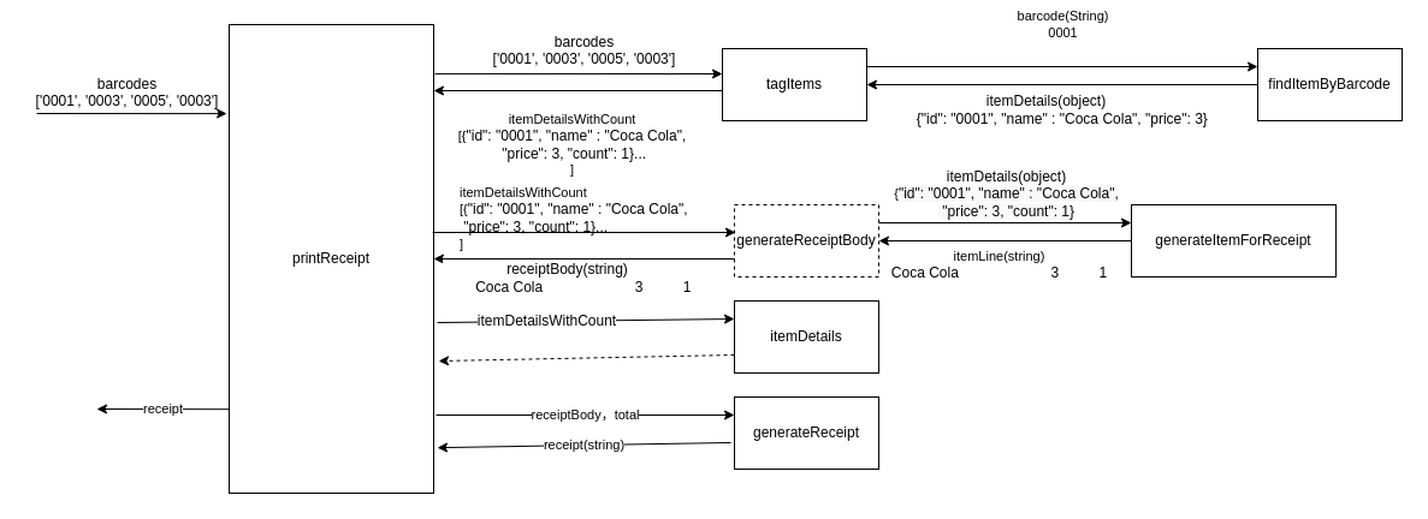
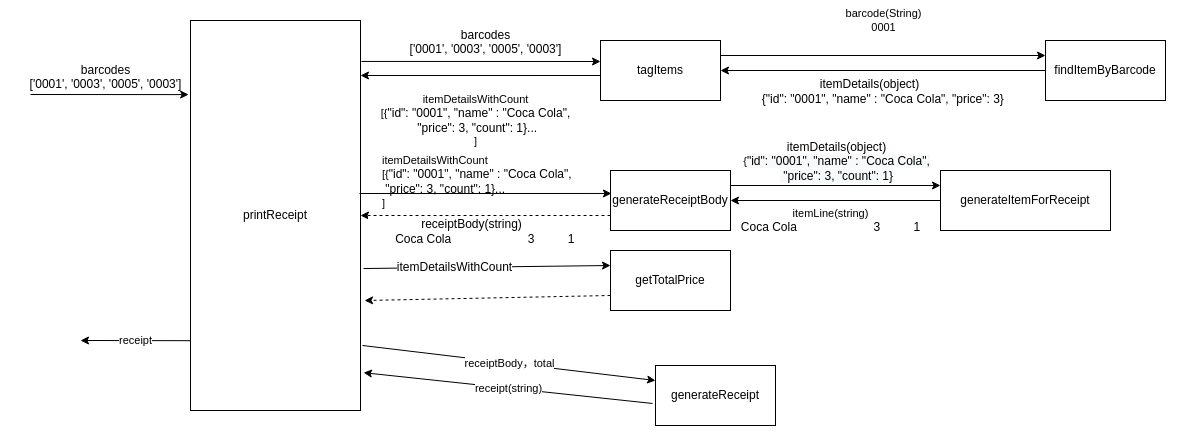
- <mxCell id="13" value="generateReceiptBody" style="rounded=0;whiteSpace=wrap;html=1;dashed=1;" vertex="1" parent="1"><mxGeometry x="610" y="170" width="120" height="60" as="geometry" /></mxCell>
+ <mxCell id="13" value="generateReceiptBody" style="rounded=0;whiteSpace=wrap;html=1;" vertex="1" parent="1"><mxGeometry x="610" y="170" width="120" height="60" as="geometry" /></mxCell>
- <mxCell id="19" value="" style="endArrow=classic;html=1;exitX=0;exitY=0.75;exitDx=0;exitDy=0;entryX=1;entryY=0.5;entryDx=0;entryDy=0;" edge="1" parent="1" source="13" target="2"><mxGeometry width="50" height="50" relative="1" as="geometry"><mxPoint x="500" y="230" as="sourcePoint" /><mxPoint x="230" y="430" as="targetPoint" /></mxGeometry></mxCell>
+ <mxCell id="19" value="" style="endArrow=classic;html=1;exitX=0;exitY=0.75;exitDx=0;exitDy=0;entryX=1;entryY=0.5;entryDx=0;entryDy=0;dashed=1;" edge="1" parent="1" source="13" target="2"><mxGeometry width="50" height="50" relative="1" as="geometry"><mxPoint x="500" y="230" as="sourcePoint" /><mxPoint x="230" y="430" as="targetPoint" /></mxGeometry></mxCell>
- <mxCell id="15" value="itemDetails" style="rounded=0;whiteSpace=wrap;html=1;" vertex="1" parent="1"><mxGeometry x="610" y="250" width="120" height="60" as="geometry" /></mxCell>
+ <mxCell id="15" value="getTotalPrice" style="rounded=0;whiteSpace=wrap;html=1;" vertex="1" parent="1"><mxGeometry x="610" y="250" width="120" height="60" as="geometry" /></mxCell>
- <mxCell id="16" value="generateReceipt" style="rounded=0;whiteSpace=wrap;html=1;" vertex="1" parent="1"><mxGeometry x="610" y="330" width="120" height="60" as="geometry" /></mxCell>
+ <mxCell id="16" value="generateReceipt" style="rounded=0;whiteSpace=wrap;html=1;" vertex="1" parent="1"><mxGeometry x="655" y="365" width="120" height="60" as="geometry" /></mxCell>
